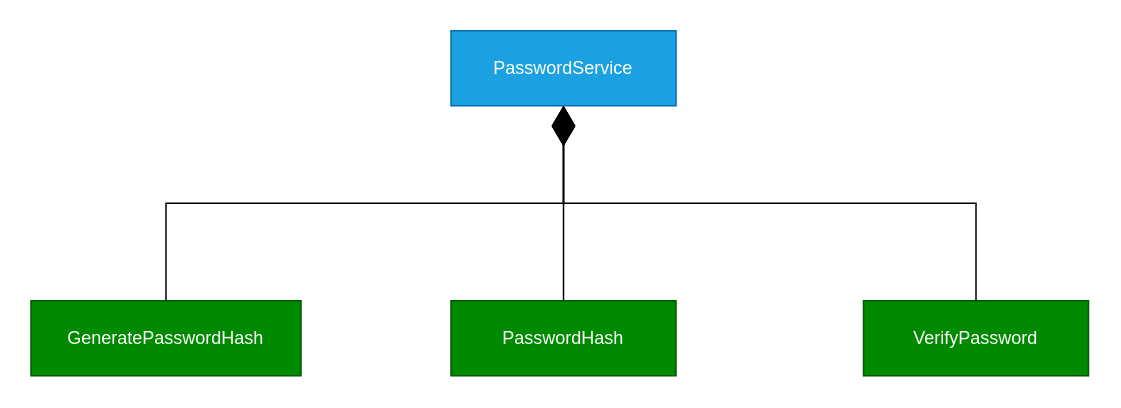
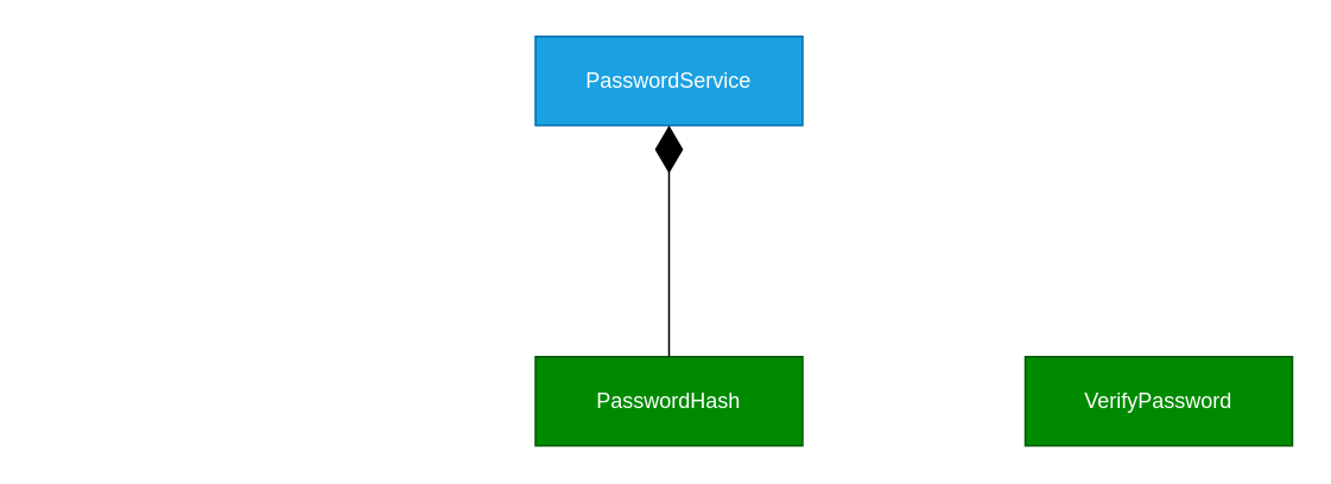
- <mxCell id="8" value="" style="endArrow=diamondThin;endFill=1;endSize=24;html=1;rounded=0;entryX=0.5;entryY=1;entryDx=0;entryDy=0;exitX=0.5;exitY=0;exitDx=0;exitDy=0;edgeStyle=orthogonalEdgeStyle;" parent="1" source="5" target="2" edge="1"><mxGeometry width="160" relative="1" as="geometry"><mxPoint x="250" y="240" as="sourcePoint" /><mxPoint x="250" y="110" as="targetPoint" /></mxGeometry></mxCell>
- <mxCell id="7" value="" style="endArrow=diamondThin;endFill=1;endSize=24;html=1;rounded=0;entryX=0.5;entryY=1;entryDx=0;entryDy=0;exitX=0.5;exitY=0;exitDx=0;exitDy=0;edgeStyle=orthogonalEdgeStyle;" parent="1" source="3" target="2" edge="1"><mxGeometry width="160" relative="1" as="geometry"><mxPoint x="370" y="260" as="sourcePoint" /><mxPoint x="370" y="130" as="targetPoint" /></mxGeometry></mxCell>
- <mxCell id="5" value="GeneratePasswordHash" style="html=1;whiteSpace=wrap;fillColor=#008a00;fontColor=#ffffff;strokeColor=#005700;" parent="1" vertex="1"><mxGeometry x="20" y="200" width="180" height="50" as="geometry" /></mxCell>
